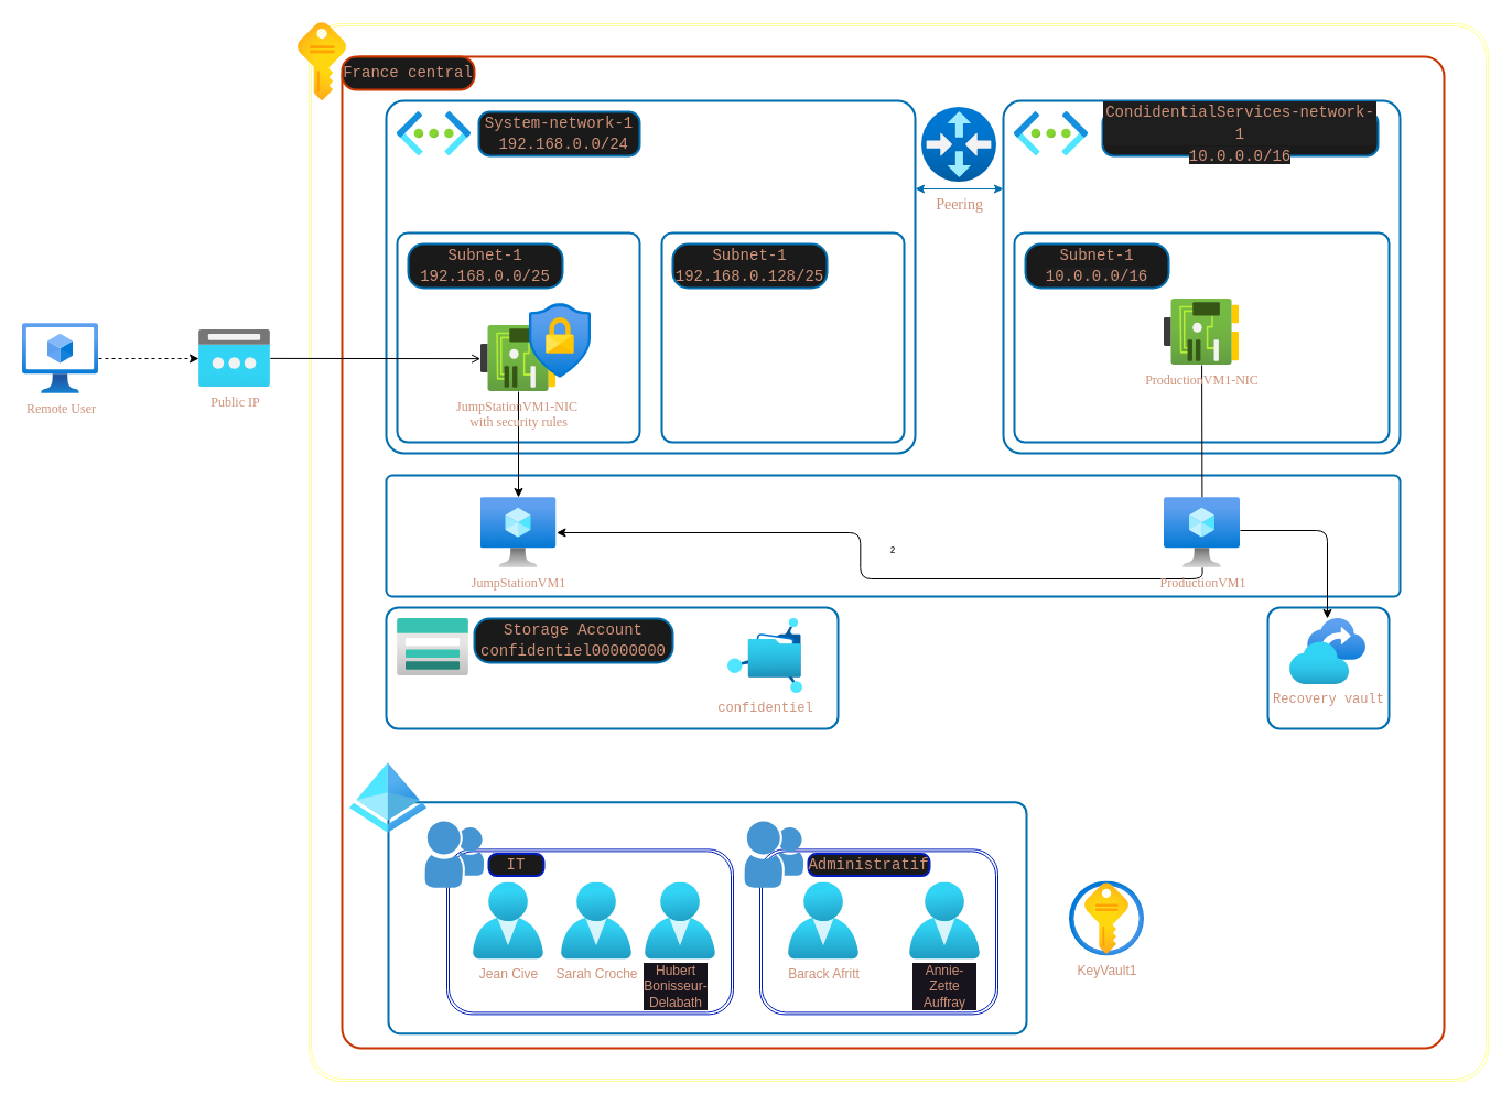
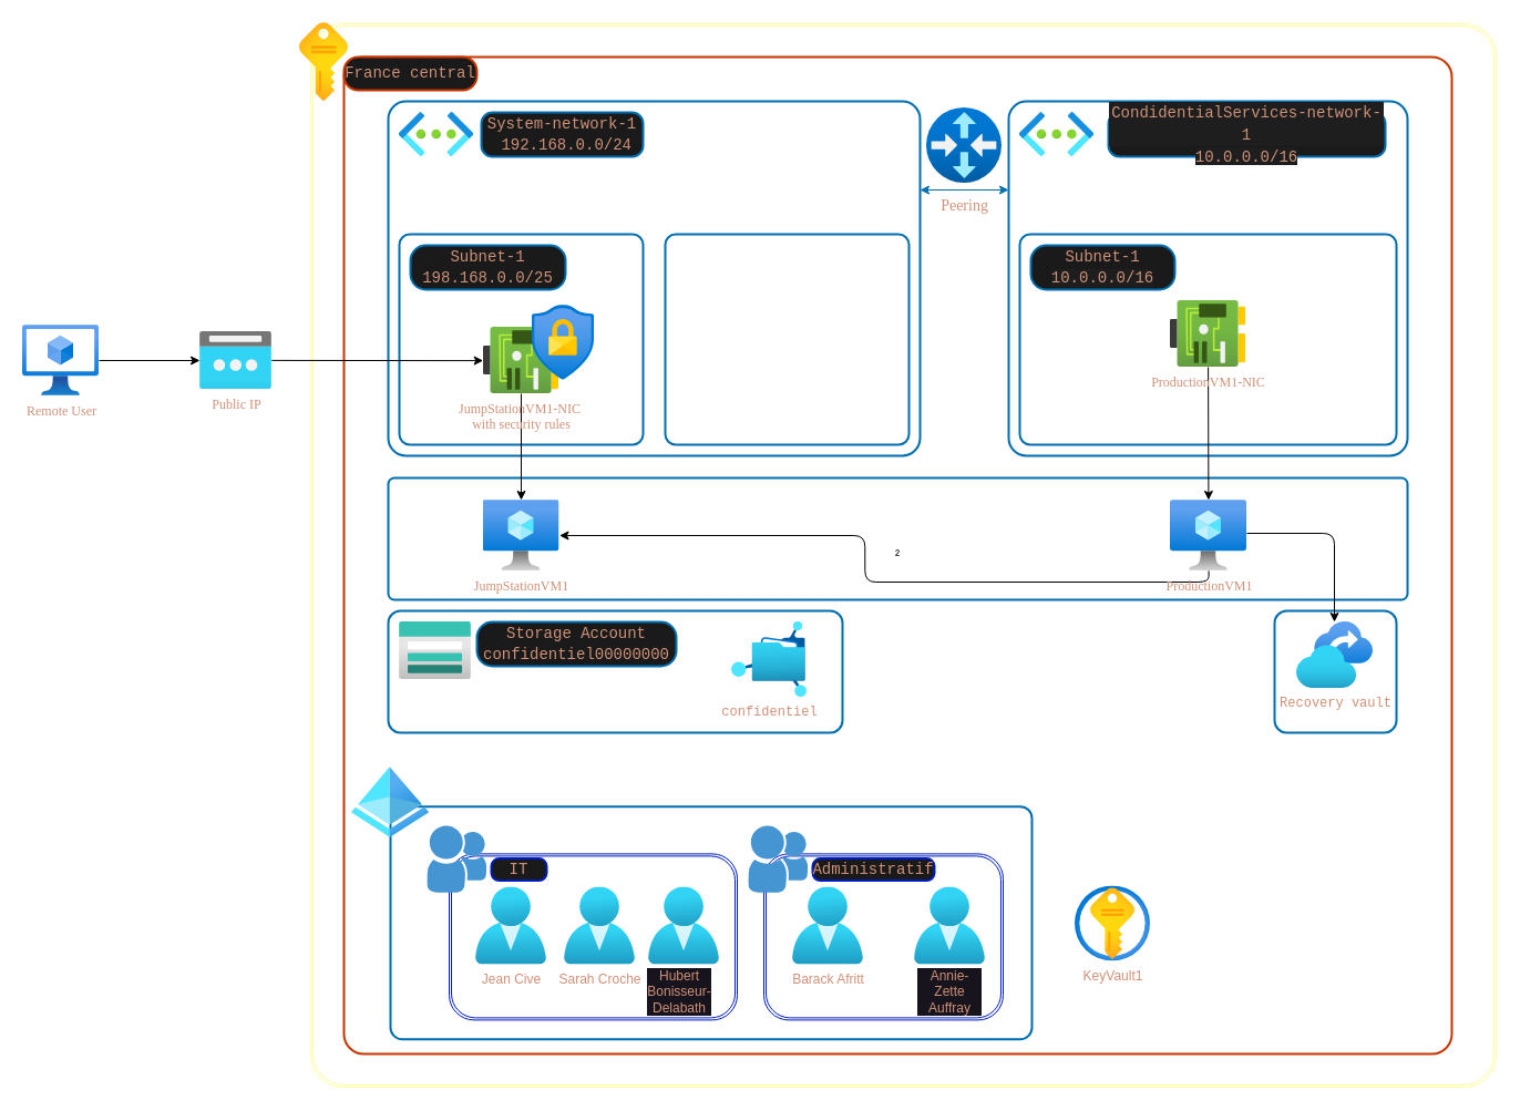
- <mxCell id="20" value="&lt;div style=&quot;font-family: Consolas, &amp;quot;Courier New&amp;quot;, monospace; font-size: 14px; line-height: 19px;&quot;&gt;&lt;span style=&quot;&quot;&gt;Subnet-1&lt;br&gt;&lt;/span&gt;&lt;div style=&quot;color: rgb(212, 212, 212); line-height: 19px;&quot;&gt;&lt;span style=&quot;color: #ce9178;&quot;&gt;192.168.0.0/25&lt;/span&gt;&lt;/div&gt;&lt;/div&gt;" style="text;html=1;strokeColor=#006EAF;fillColor=#1A1A1A;align=center;verticalAlign=middle;whiteSpace=wrap;rounded=1;strokeWidth=2;fontColor=#CE9178;arcSize=35;labelBackgroundColor=none;" parent="18" vertex="1"><mxGeometry x="10" y="10" width="140" height="40" as="geometry" /></mxCell>
+ <mxCell id="20" value="&lt;div style=&quot;font-family: Consolas, &amp;quot;Courier New&amp;quot;, monospace; font-size: 14px; line-height: 19px;&quot;&gt;&lt;span style=&quot;&quot;&gt;Subnet-1&lt;br&gt;&lt;/span&gt;&lt;div style=&quot;color: rgb(212, 212, 212); line-height: 19px;&quot;&gt;&lt;span style=&quot;color: #ce9178;&quot;&gt;198.168.0.0/25&lt;/span&gt;&lt;/div&gt;&lt;/div&gt;" style="text;html=1;strokeColor=#006EAF;fillColor=#1A1A1A;align=center;verticalAlign=middle;whiteSpace=wrap;rounded=1;strokeWidth=2;fontColor=#CE9178;arcSize=35;labelBackgroundColor=none;" parent="18" vertex="1"><mxGeometry x="10" y="10" width="140" height="40" as="geometry" /></mxCell>
- <mxCell id="17" value="&lt;div style=&quot;font-family: Consolas, &amp;quot;Courier New&amp;quot;, monospace; font-size: 14px; line-height: 19px;&quot;&gt;&lt;span style=&quot;&quot;&gt;Subnet-1&lt;br&gt;&lt;/span&gt;&lt;div style=&quot;color: rgb(212, 212, 212); line-height: 19px;&quot;&gt;&lt;span style=&quot;color: #ce9178;&quot;&gt;192.168.0.128/25&lt;/span&gt;&lt;/div&gt;&lt;/div&gt;" style="text;html=1;strokeColor=#006EAF;fillColor=#1A1A1A;align=center;verticalAlign=middle;whiteSpace=wrap;rounded=1;strokeWidth=2;fontColor=#CE9178;arcSize=35;labelBackgroundColor=none;" parent="15" vertex="1"><mxGeometry x="10" y="10" width="140" height="40" as="geometry" /></mxCell>
- <mxCell id="42" value="" style="edgeStyle=none;html=1;fontFamily=Lucida Console;fontSize=14;fontColor=#CE9178;startArrow=none;startFill=0;dashed=1;" parent="1" source="43" target="41" edge="1"><mxGeometry relative="1" as="geometry" /></mxCell>
+ <mxCell id="42" value="" style="edgeStyle=none;html=1;fontFamily=Lucida Console;fontSize=14;fontColor=#CE9178;startArrow=none;startFill=0;" parent="1" source="43" target="41" edge="1"><mxGeometry relative="1" as="geometry" /></mxCell>
- <mxCell id="48" value="" style="endArrow=open;html=1;fontFamily=Consolas, &quot;Courier New&quot;, monospace;fontSize=14;fontColor=#CE9178;exitX=0.996;exitY=0.498;exitDx=0;exitDy=0;exitPerimeter=0;entryX=-0.005;entryY=0.502;entryDx=0;entryDy=0;entryPerimeter=0;" parent="1" source="41" target="46" edge="1"><mxGeometry width="50" height="50" relative="1" as="geometry"><mxPoint x="250" y="315" as="sourcePoint" /><mxPoint x="280" y="421" as="targetPoint" /></mxGeometry></mxCell>
+ <mxCell id="48" value="" style="endArrow=classic;html=1;fontFamily=Consolas, &quot;Courier New&quot;, monospace;fontSize=14;fontColor=#CE9178;exitX=0.996;exitY=0.498;exitDx=0;exitDy=0;exitPerimeter=0;entryX=-0.005;entryY=0.502;entryDx=0;entryDy=0;entryPerimeter=0;" parent="1" source="41" target="46" edge="1"><mxGeometry width="50" height="50" relative="1" as="geometry"><mxPoint x="250" y="315" as="sourcePoint" /><mxPoint x="280" y="421" as="targetPoint" /></mxGeometry></mxCell>
- <mxCell id="37" value="" style="edgeStyle=none;html=1;fontFamily=Lucida Console;fontSize=14;fontColor=#CE9178;startArrow=none;startFill=0;endArrow=none;" parent="1" source="38" target="68" edge="1"><mxGeometry relative="1" as="geometry" /></mxCell>
+ <mxCell id="37" value="" style="edgeStyle=none;html=1;fontFamily=Lucida Console;fontSize=14;fontColor=#CE9178;startArrow=none;startFill=0;" parent="1" source="38" target="68" edge="1"><mxGeometry relative="1" as="geometry" /></mxCell>
